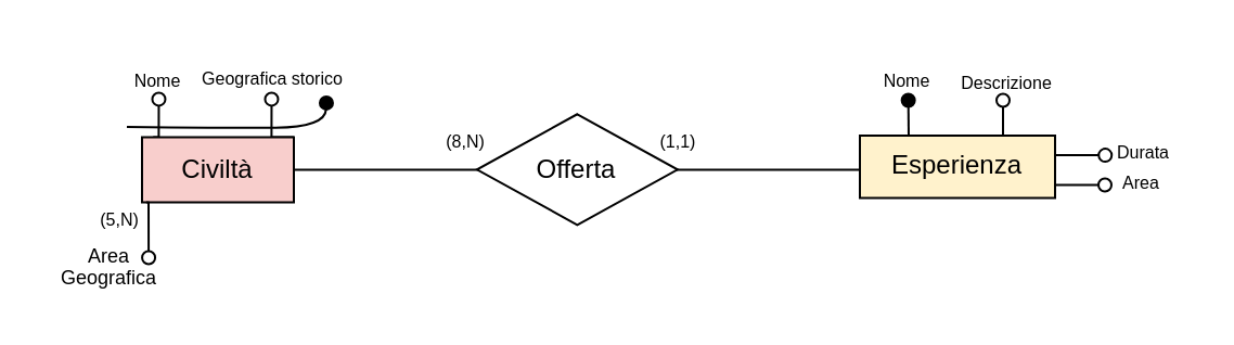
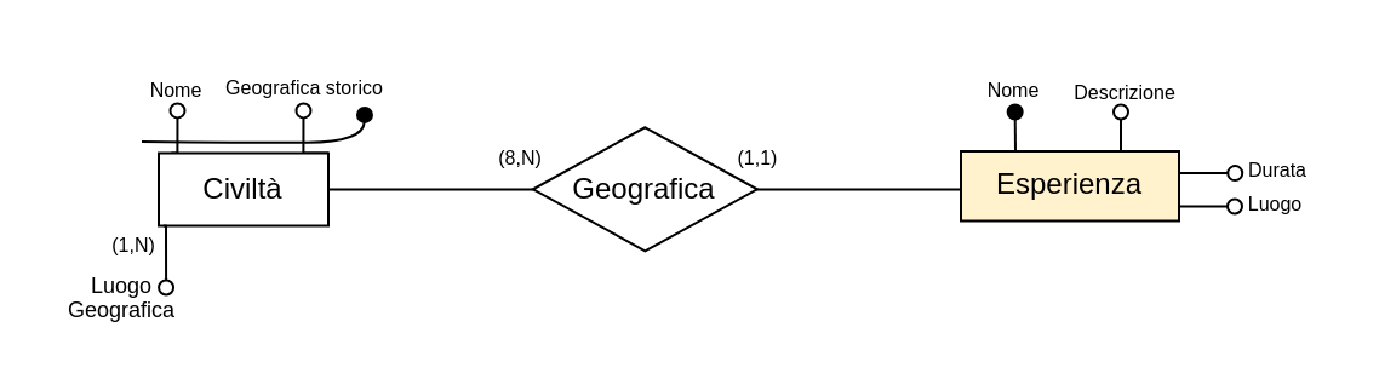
- <mxCell id="8" value="Civiltà" style="whiteSpace=wrap;html=1;align=center;fillColor=#f8cecc;" vertex="1" parent="1"><mxGeometry x="65" y="62.75" width="70" height="30" as="geometry" /></mxCell>
+ <mxCell id="8" value="Civiltà" style="whiteSpace=wrap;html=1;align=center;" vertex="1" parent="1"><mxGeometry x="65" y="62.75" width="70" height="30" as="geometry" /></mxCell>
- <mxCell id="14" value="Offerta" style="shape=rhombus;perimeter=rhombusPerimeter;whiteSpace=wrap;html=1;align=center;" vertex="1" parent="1"><mxGeometry x="219.44" y="52.13" width="92.5" height="51" as="geometry" /></mxCell>
+ <mxCell id="14" value="Geografica" style="shape=rhombus;perimeter=rhombusPerimeter;whiteSpace=wrap;html=1;align=center;" vertex="1" parent="1"><mxGeometry x="219.44" y="52.13" width="92.5" height="51" as="geometry" /></mxCell>
- <mxCell id="21" value="&lt;font style=&quot;font-size: 8px;&quot;&gt;Area&lt;/font&gt;" style="text;html=1;align=center;verticalAlign=middle;whiteSpace=wrap;rounded=1;strokeColor=none;" vertex="1" parent="1"><mxGeometry x="506" y="72.75" width="40" height="20" as="geometry" /></mxCell>
+ <mxCell id="21" value="&lt;font style=&quot;font-size: 8px;&quot;&gt;Luogo&lt;/font&gt;" style="text;html=1;align=center;verticalAlign=middle;whiteSpace=wrap;rounded=1;strokeColor=none;" vertex="1" parent="1"><mxGeometry x="506" y="72.75" width="40" height="20" as="geometry" /></mxCell>
- <mxCell id="10" value="&lt;font style=&quot;font-size: 8px;&quot;&gt;(5,N)&lt;/font&gt;" style="text;html=1;align=center;verticalAlign=middle;whiteSpace=wrap;rounded=1;strokeColor=none;glass=0;" vertex="1" parent="1"><mxGeometry x="30" y="92.75" width="50" height="15" as="geometry" /></mxCell>
+ <mxCell id="10" value="&lt;font style=&quot;font-size: 8px;&quot;&gt;(1,N)&lt;/font&gt;" style="text;html=1;align=center;verticalAlign=middle;whiteSpace=wrap;rounded=1;strokeColor=none;glass=0;" vertex="1" parent="1"><mxGeometry x="30" y="92.75" width="50" height="15" as="geometry" /></mxCell>
- <mxCell id="11" value="&lt;p style=&quot;line-height: 70%;&quot;&gt;&lt;font style=&quot;font-size: 9px;&quot;&gt;Area Geografica&lt;/font&gt;&lt;/p&gt;" style="text;html=1;align=center;verticalAlign=middle;whiteSpace=wrap;rounded=0;" vertex="1" parent="1"><mxGeometry x="20" y="106.75" width="60" height="30" as="geometry" /></mxCell>
+ <mxCell id="11" value="&lt;p style=&quot;line-height: 70%;&quot;&gt;&lt;font style=&quot;font-size: 9px;&quot;&gt;Luogo Geografica&lt;/font&gt;&lt;/p&gt;" style="text;html=1;align=center;verticalAlign=middle;whiteSpace=wrap;rounded=0;" vertex="1" parent="1"><mxGeometry x="20" y="106.75" width="60" height="30" as="geometry" /></mxCell>
